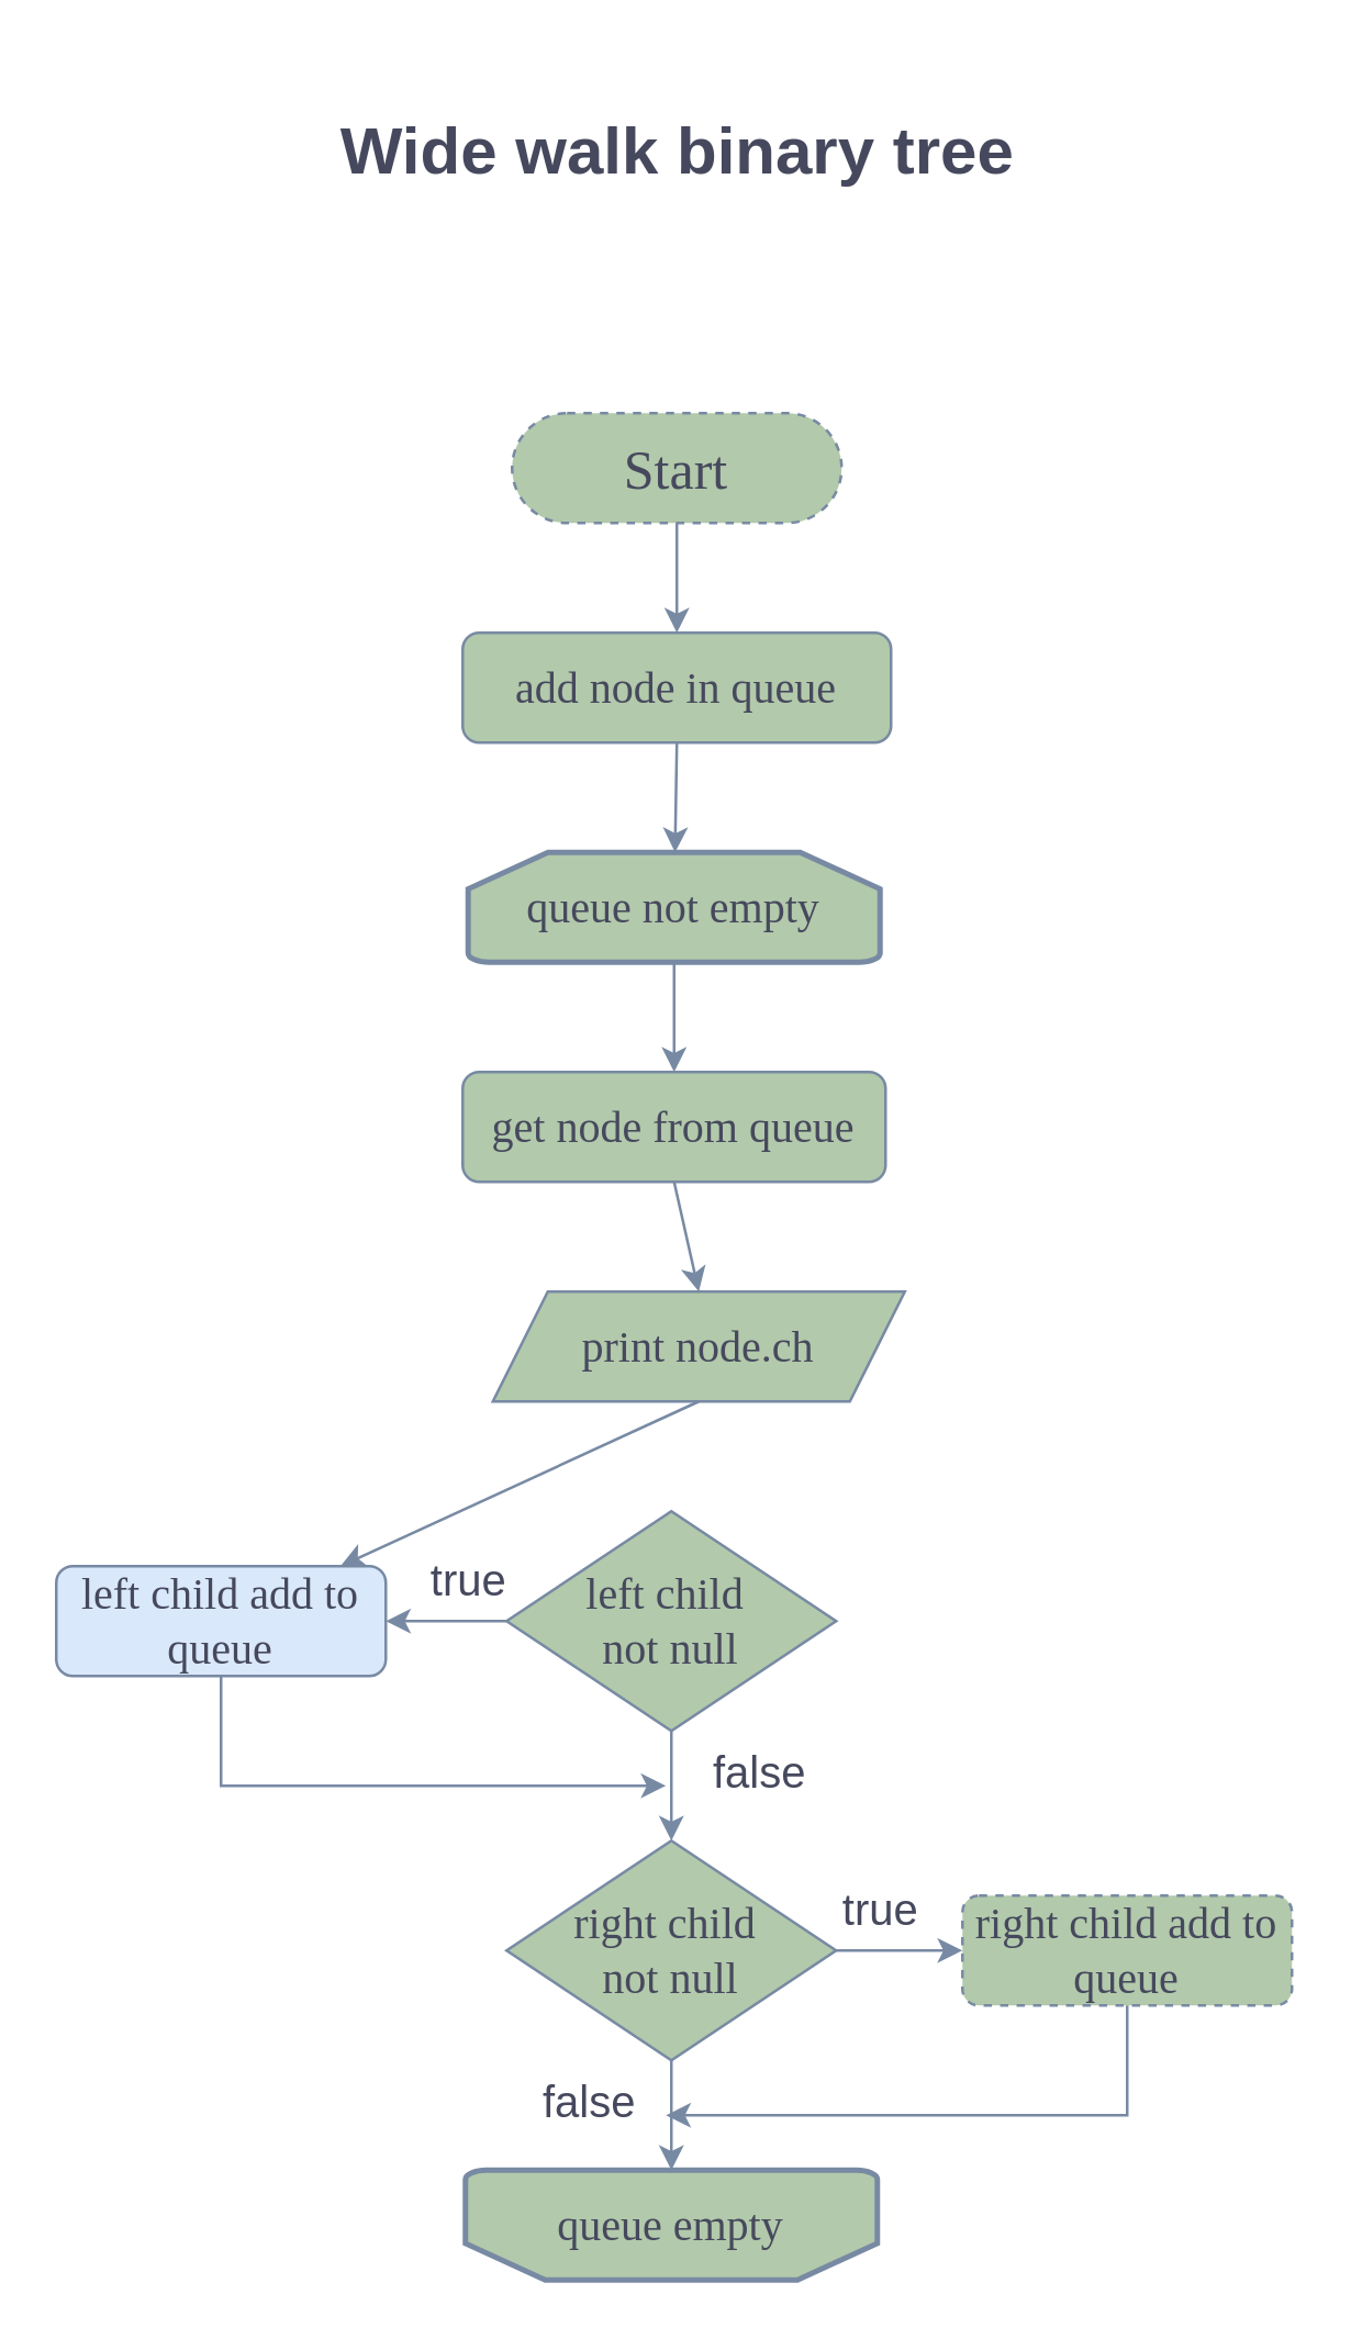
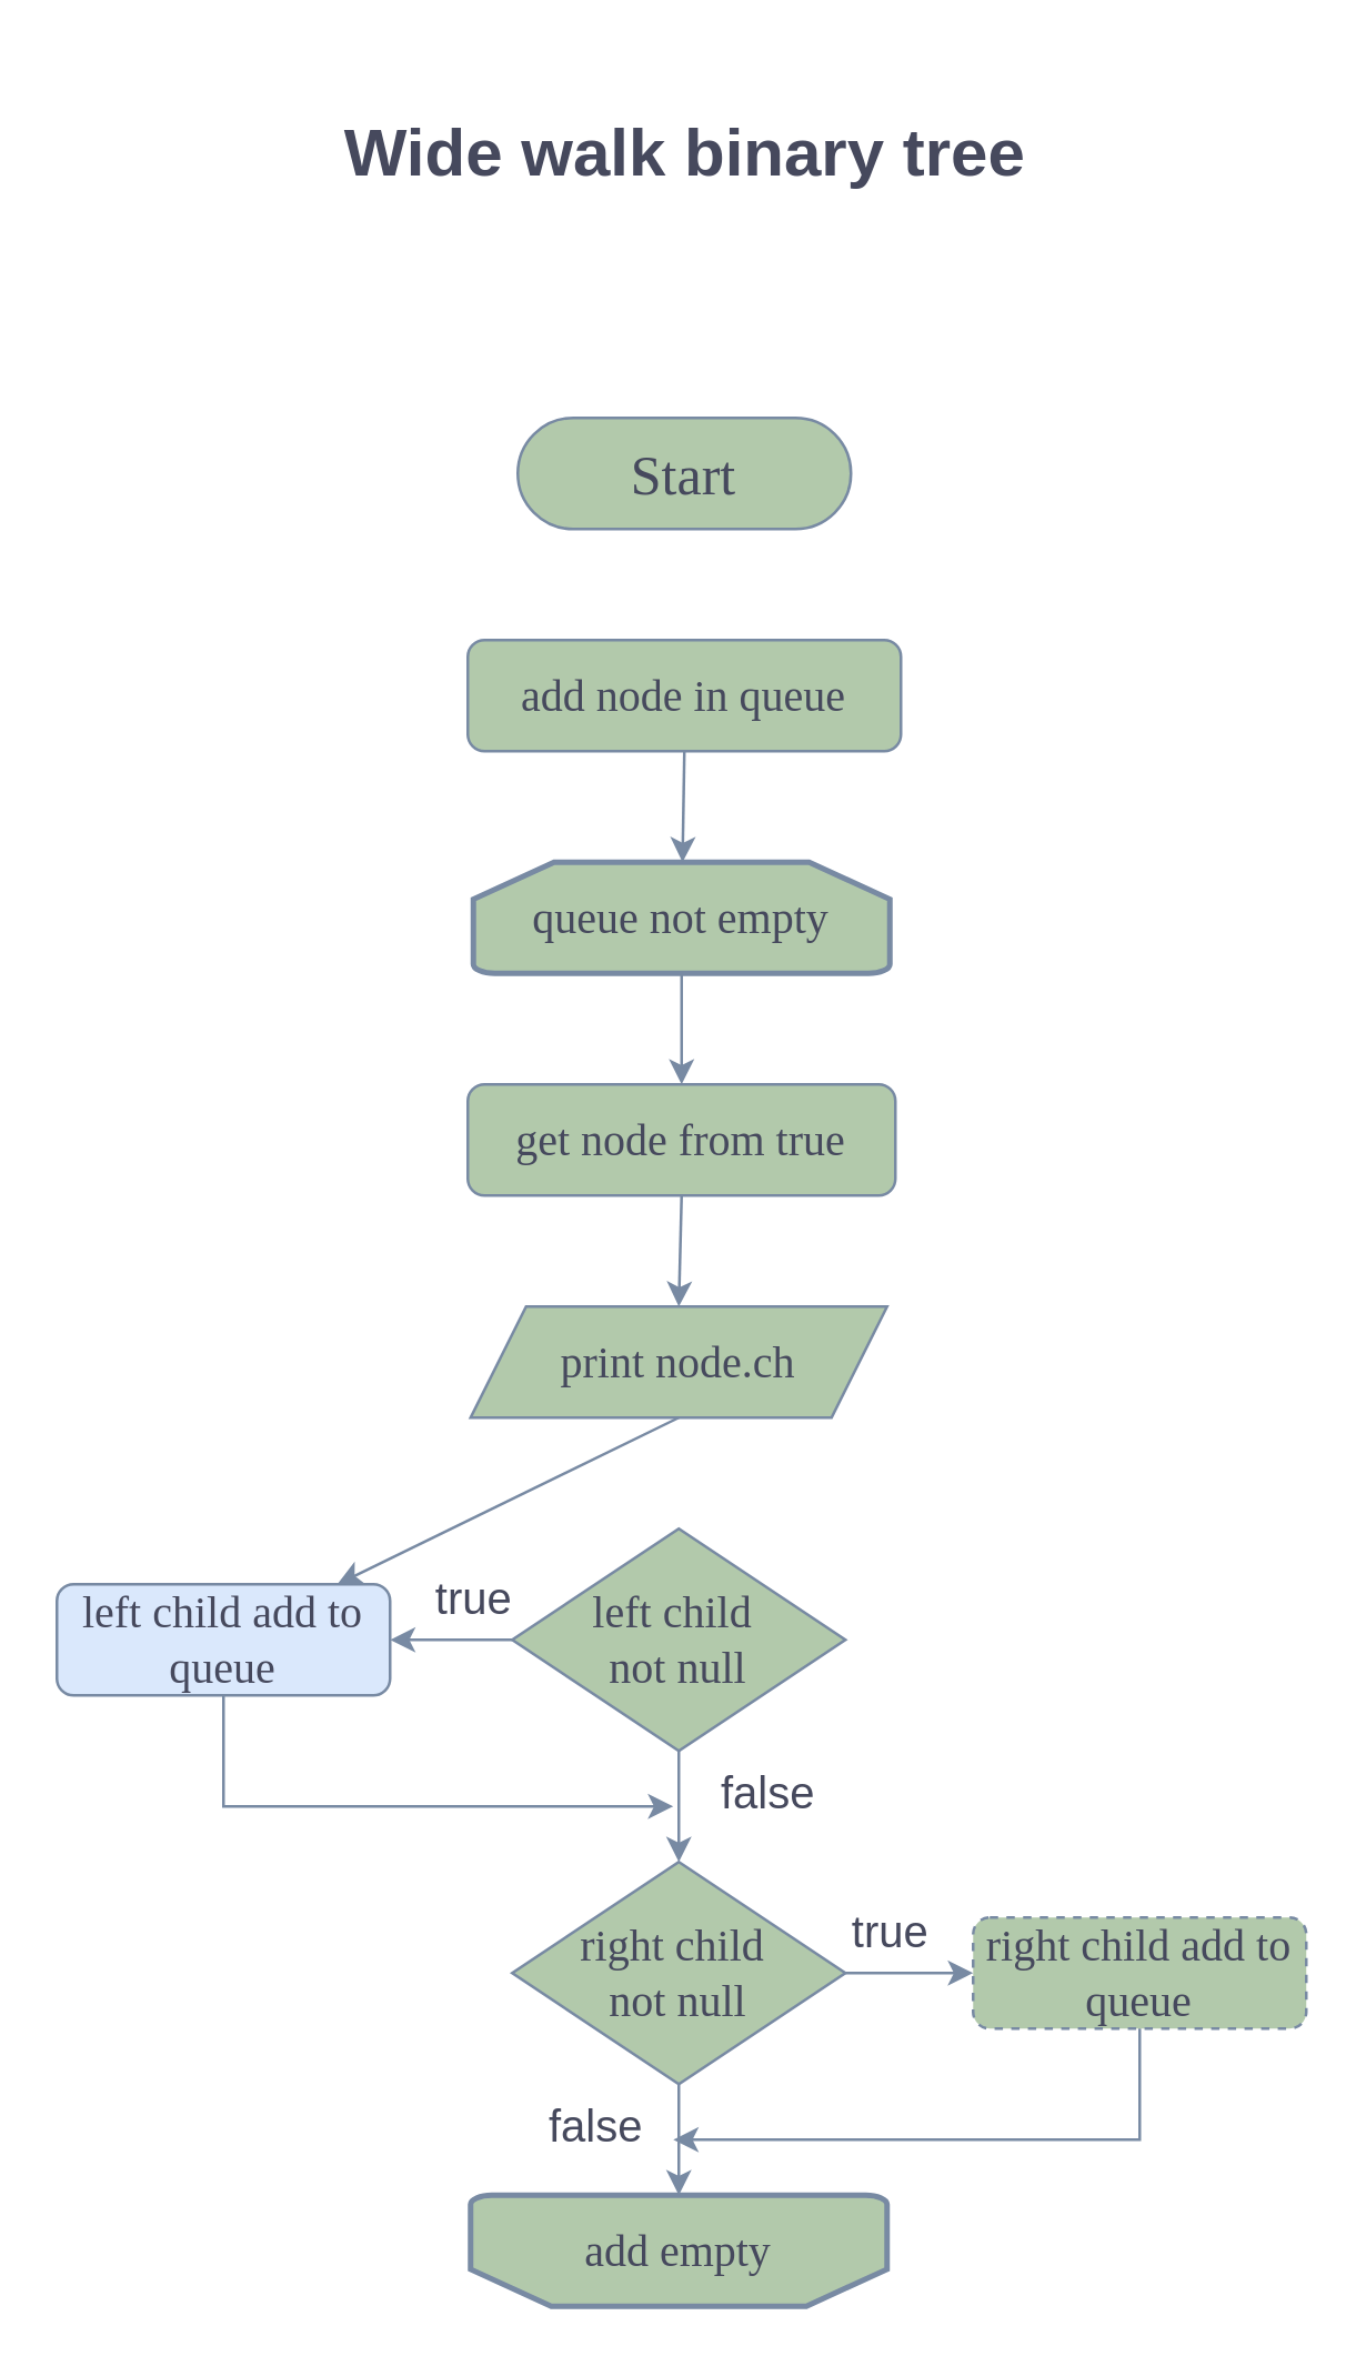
- <mxCell id="2" value="Start" style="rounded=1;whiteSpace=wrap;html=1;strokeColor=#788AA3;fontColor=#46495D;fillColor=#B2C9AB;fontSize=20;arcSize=50;fontFamily=Comic Sans MS;dashed=1;" parent="1" vertex="1"><mxGeometry x="186" y="150" width="120" height="40" as="geometry" /></mxCell>
+ <mxCell id="2" value="Start" style="rounded=1;whiteSpace=wrap;html=1;strokeColor=#788AA3;fontColor=#46495D;fillColor=#B2C9AB;fontSize=20;arcSize=50;fontFamily=Comic Sans MS;" parent="1" vertex="1"><mxGeometry x="186" y="150" width="120" height="40" as="geometry" /></mxCell>
- <mxCell id="4" value="" style="endArrow=classic;html=1;rounded=0;strokeColor=#788AA3;fontColor=#46495D;fillColor=#B2C9AB;exitX=0.5;exitY=1;exitDx=0;exitDy=0;entryX=0.5;entryY=0;entryDx=0;entryDy=0;" parent="1" source="2" target="3" edge="1"><mxGeometry width="50" height="50" relative="1" as="geometry"><mxPoint x="192" y="270" as="sourcePoint" /><mxPoint x="242" y="220" as="targetPoint" /></mxGeometry></mxCell>
- <mxCell id="21" value="get node from queue" style="rounded=1;whiteSpace=wrap;html=1;strokeColor=#788AA3;fontColor=#46495D;fillColor=#B2C9AB;fontSize=16;fontFamily=Comic Sans MS;" parent="1" vertex="1"><mxGeometry x="168" y="390" width="154" height="40" as="geometry" /></mxCell>
+ <mxCell id="21" value="get node from true" style="rounded=1;whiteSpace=wrap;html=1;strokeColor=#788AA3;fontColor=#46495D;fillColor=#B2C9AB;fontSize=16;fontFamily=Comic Sans MS;" parent="1" vertex="1"><mxGeometry x="168" y="390" width="154" height="40" as="geometry" /></mxCell>
- <mxCell id="9" value="print node.ch" style="shape=parallelogram;perimeter=parallelogramPerimeter;whiteSpace=wrap;html=1;fixedSize=1;strokeColor=#788AA3;fontColor=#46495D;fillColor=#B2C9AB;fontSize=16;fontFamily=Comic Sans MS;" parent="1" vertex="1"><mxGeometry x="179" y="470" width="150" height="40" as="geometry" /></mxCell>
+ <mxCell id="9" value="print node.ch" style="shape=parallelogram;perimeter=parallelogramPerimeter;whiteSpace=wrap;html=1;fixedSize=1;strokeColor=#788AA3;fontColor=#46495D;fillColor=#B2C9AB;fontSize=16;fontFamily=Comic Sans MS;" parent="1" vertex="1"><mxGeometry x="169" y="470" width="150" height="40" as="geometry" /></mxCell>
- <mxCell id="7" value="queue empty" style="strokeWidth=2;html=1;shape=mxgraph.flowchart.loop_limit;whiteSpace=wrap;strokeColor=#788AA3;fontColor=#46495D;fillColor=#B2C9AB;fontSize=16;fontFamily=Comic Sans MS;flipV=1;" parent="1" vertex="1"><mxGeometry x="169" y="790" width="150" height="40" as="geometry" /></mxCell>
+ <mxCell id="7" value="add empty" style="strokeWidth=2;html=1;shape=mxgraph.flowchart.loop_limit;whiteSpace=wrap;strokeColor=#788AA3;fontColor=#46495D;fillColor=#B2C9AB;fontSize=16;fontFamily=Comic Sans MS;flipV=1;" parent="1" vertex="1"><mxGeometry x="169" y="790" width="150" height="40" as="geometry" /></mxCell>
